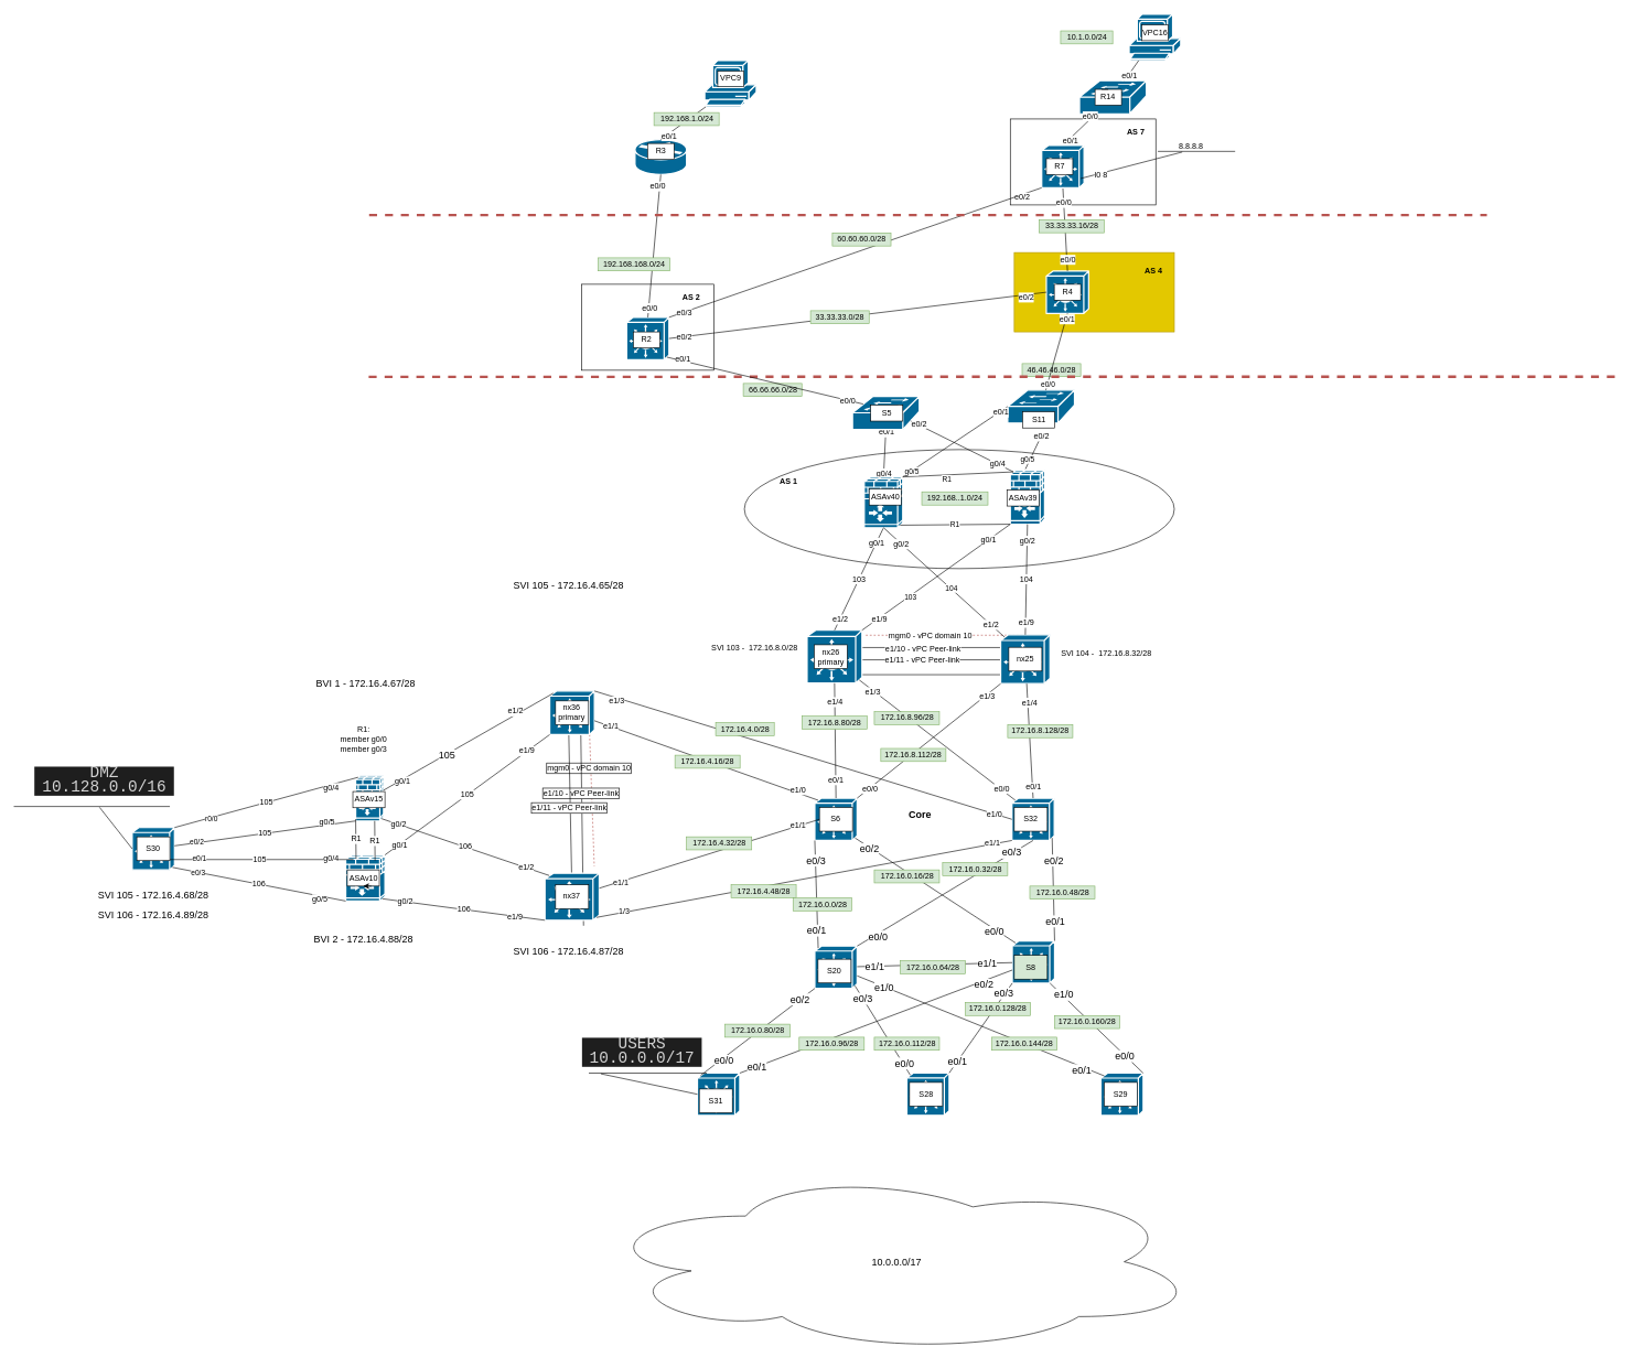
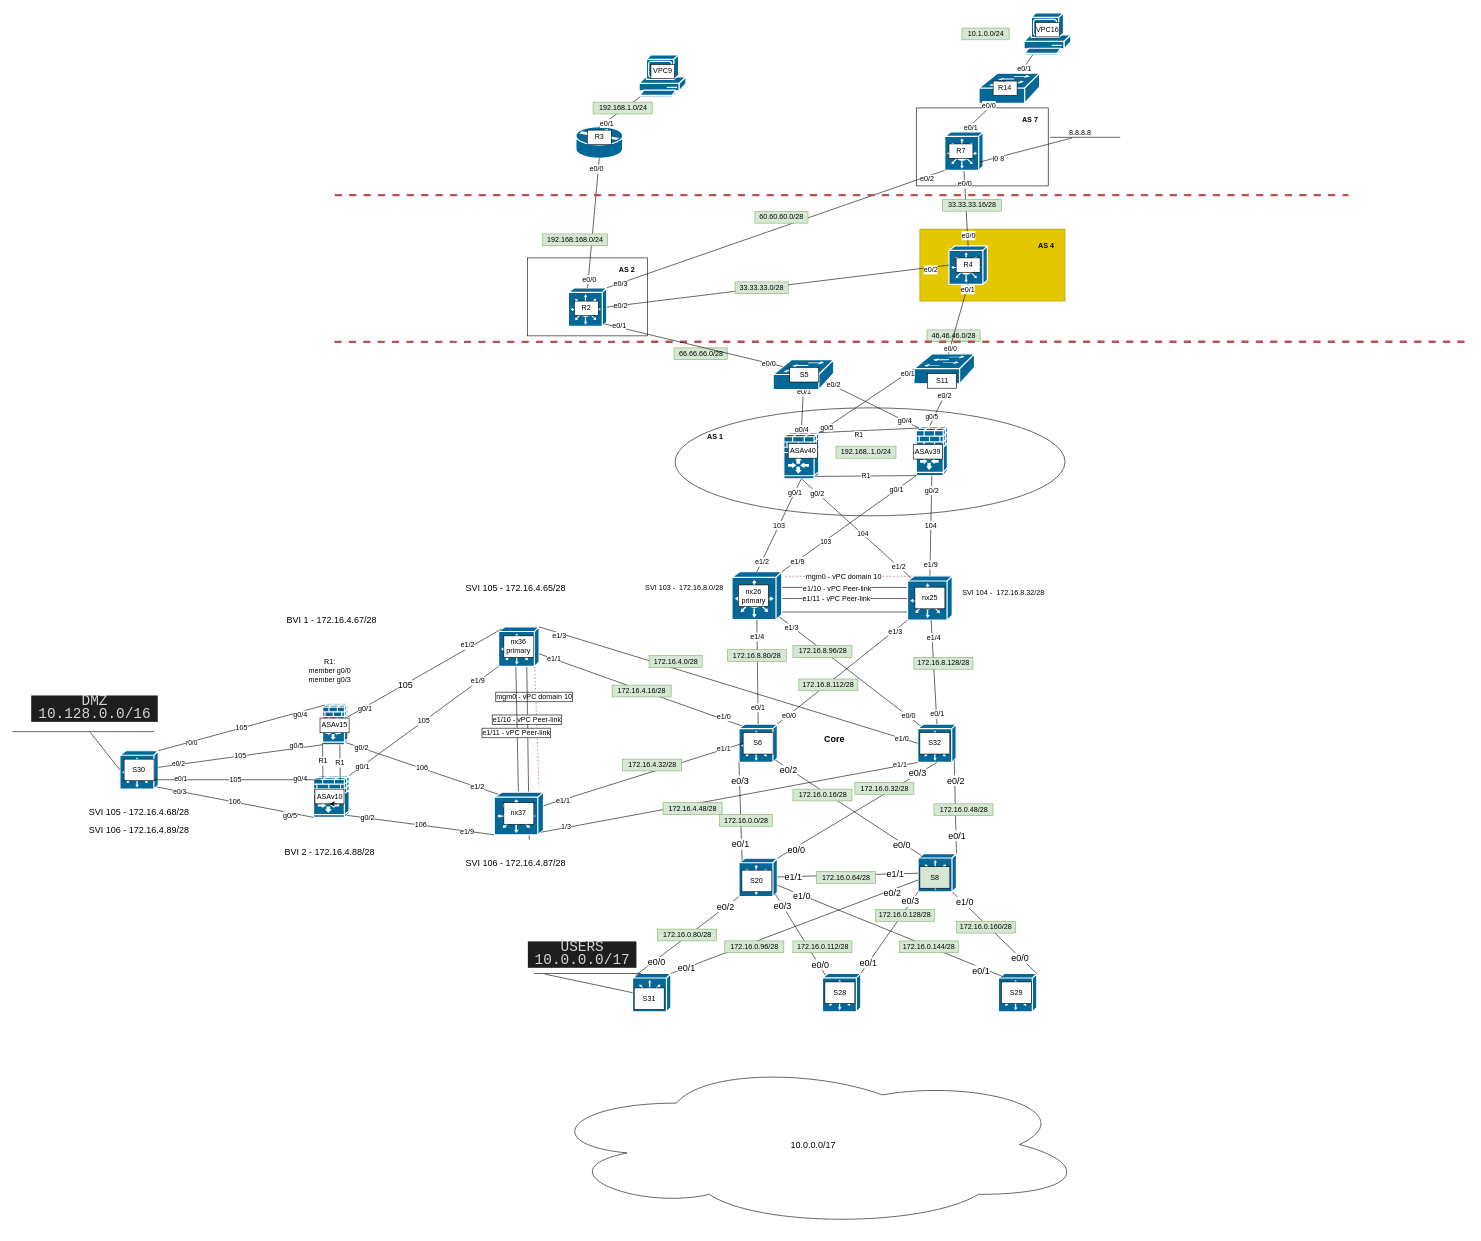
- <mxCell id="159" value="SVI 105 - 172.16.4.65/28" style="text;html=1;align=center;verticalAlign=middle;resizable=0;points=[];autosize=1;fontSize=15;fontColor=#000000;" parent="1" vertex="1"><mxGeometry x="768.832" y="874.115" width="180" height="20" as="geometry" /></mxCell>
+ <mxCell id="159" value="SVI 105 - 172.16.4.65/28" style="text;html=1;align=center;verticalAlign=middle;resizable=0;points=[];autosize=1;fontSize=15;fontColor=#000000;" parent="1" vertex="1"><mxGeometry x="768.832" y="969.115" width="180" height="20" as="geometry" /></mxCell>
